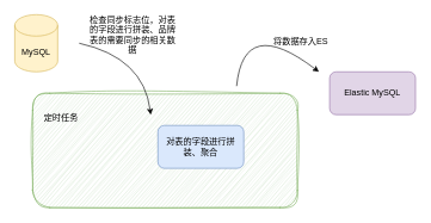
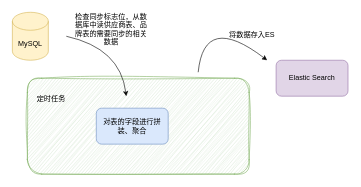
- <mxCell id="6" value="检查同步标志位，对表的字段进行拼装、品牌表的需要同步的相关数据" style="text;html=1;strokeColor=none;fillColor=none;align=center;verticalAlign=middle;whiteSpace=wrap;rounded=0;" parent="1" vertex="1"><mxGeometry x="120" y="20" width="130" height="55" as="geometry" /></mxCell>
+ <mxCell id="6" value="检查同步标志位，从数据库中读供应商表、品牌表的需要同步的相关数据" style="text;html=1;strokeColor=none;fillColor=none;align=center;verticalAlign=middle;whiteSpace=wrap;rounded=0;" parent="1" vertex="1"><mxGeometry x="120" y="20" width="130" height="55" as="geometry" /></mxCell>
- <mxCell id="9" value="Elastic MySQL" style="rounded=1;whiteSpace=wrap;html=1;fillColor=#e1d5e7;strokeColor=#9673a6;" vertex="1" parent="1"><mxGeometry x="460" y="100" width="120" height="60" as="geometry" /></mxCell>
+ <mxCell id="9" value="Elastic Search" style="rounded=1;whiteSpace=wrap;html=1;fillColor=#e1d5e7;strokeColor=#9673a6;" vertex="1" parent="1"><mxGeometry x="460" y="100" width="120" height="60" as="geometry" /></mxCell>
- <mxCell id="4" value="对表的字段进行拼装、聚合" style="rounded=1;whiteSpace=wrap;html=1;fillColor=#dae8fc;strokeColor=#6c8ebf;" parent="1" vertex="1"><mxGeometry x="220" y="175" width="120" height="60" as="geometry" /></mxCell>
+ <mxCell id="4" value="对表的字段进行拼装、聚合" style="rounded=1;whiteSpace=wrap;html=1;fillColor=#dae8fc;strokeColor=#6c8ebf;" parent="1" vertex="1"><mxGeometry x="160" y="180" width="120" height="60" as="geometry" /></mxCell>
